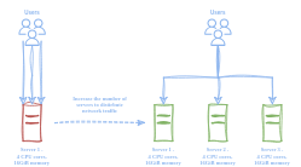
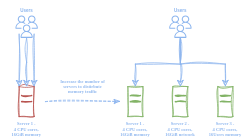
- <mxCell id="21" value="Increase the number of &#10;servers to distirbute&#10;network traffic" style="text;align=center;verticalAlign=middle;resizable=0;points=[];autosize=1;strokeColor=none;fillColor=none;fontColor=#8CB5EE;fontSize=6;fontStyle=1;fontFamily=Verdana;" vertex="1" parent="1"><mxGeometry x="60" y="95" width="100" height="40" as="geometry" /></mxCell>
+ <mxCell id="21" value="Increase the number of &#10;servers to distirbute&#10;memory traffic" style="text;align=center;verticalAlign=middle;resizable=0;points=[];autosize=1;strokeColor=none;fillColor=none;fontColor=#8CB5EE;fontSize=6;fontStyle=1;fontFamily=Verdana;" vertex="1" parent="1"><mxGeometry x="60" y="95" width="100" height="40" as="geometry" /></mxCell>
- <mxCell id="5" value="Server 2 -&#10;4 CPU cores,&#10;16GiB memory" style="group;strokeColor=#82b366;fontSize=6;labelPosition=center;verticalLabelPosition=bottom;align=center;verticalAlign=top;fontFamily=Verdana;sketch=1;curveFitting=1;jiggle=2;fillColor=none;fontStyle=1;fontColor=#8CB5EE;" parent="1" vertex="1" connectable="0"><mxGeometry x="230" y="115" width="20" height="40" as="geometry" /></mxCell>
+ <mxCell id="5" value="Server 2 -&#10;4 CPU cores,&#10;16GiB network" style="group;strokeColor=#82b366;fontSize=6;labelPosition=center;verticalLabelPosition=bottom;align=center;verticalAlign=top;fontFamily=Verdana;sketch=1;curveFitting=1;jiggle=2;fillColor=none;fontStyle=1;fontColor=#8CB5EE;" parent="1" vertex="1" connectable="0"><mxGeometry x="230" y="115" width="20" height="40" as="geometry" /></mxCell>
- <mxCell id="11" value="Server 3 -&#10;4 CPU cores,&#10;16GiB memory" style="group;strokeColor=#82b366;fontSize=6;labelPosition=center;verticalLabelPosition=bottom;align=center;verticalAlign=top;fontFamily=Verdana;sketch=1;curveFitting=1;jiggle=2;fillColor=none;fontStyle=1;fontColor=#8CB5EE;" parent="1" vertex="1" connectable="0"><mxGeometry x="290" y="115" width="20" height="40" as="geometry" /></mxCell>
+ <mxCell id="11" value="Server 3 -&#10;4 CPU cores,&#10;16Users memory" style="group;strokeColor=#82b366;fontSize=6;labelPosition=center;verticalLabelPosition=bottom;align=center;verticalAlign=top;fontFamily=Verdana;sketch=1;curveFitting=1;jiggle=2;fillColor=none;fontStyle=1;fontColor=#8CB5EE;" parent="1" vertex="1" connectable="0"><mxGeometry x="290" y="115" width="20" height="40" as="geometry" /></mxCell>
